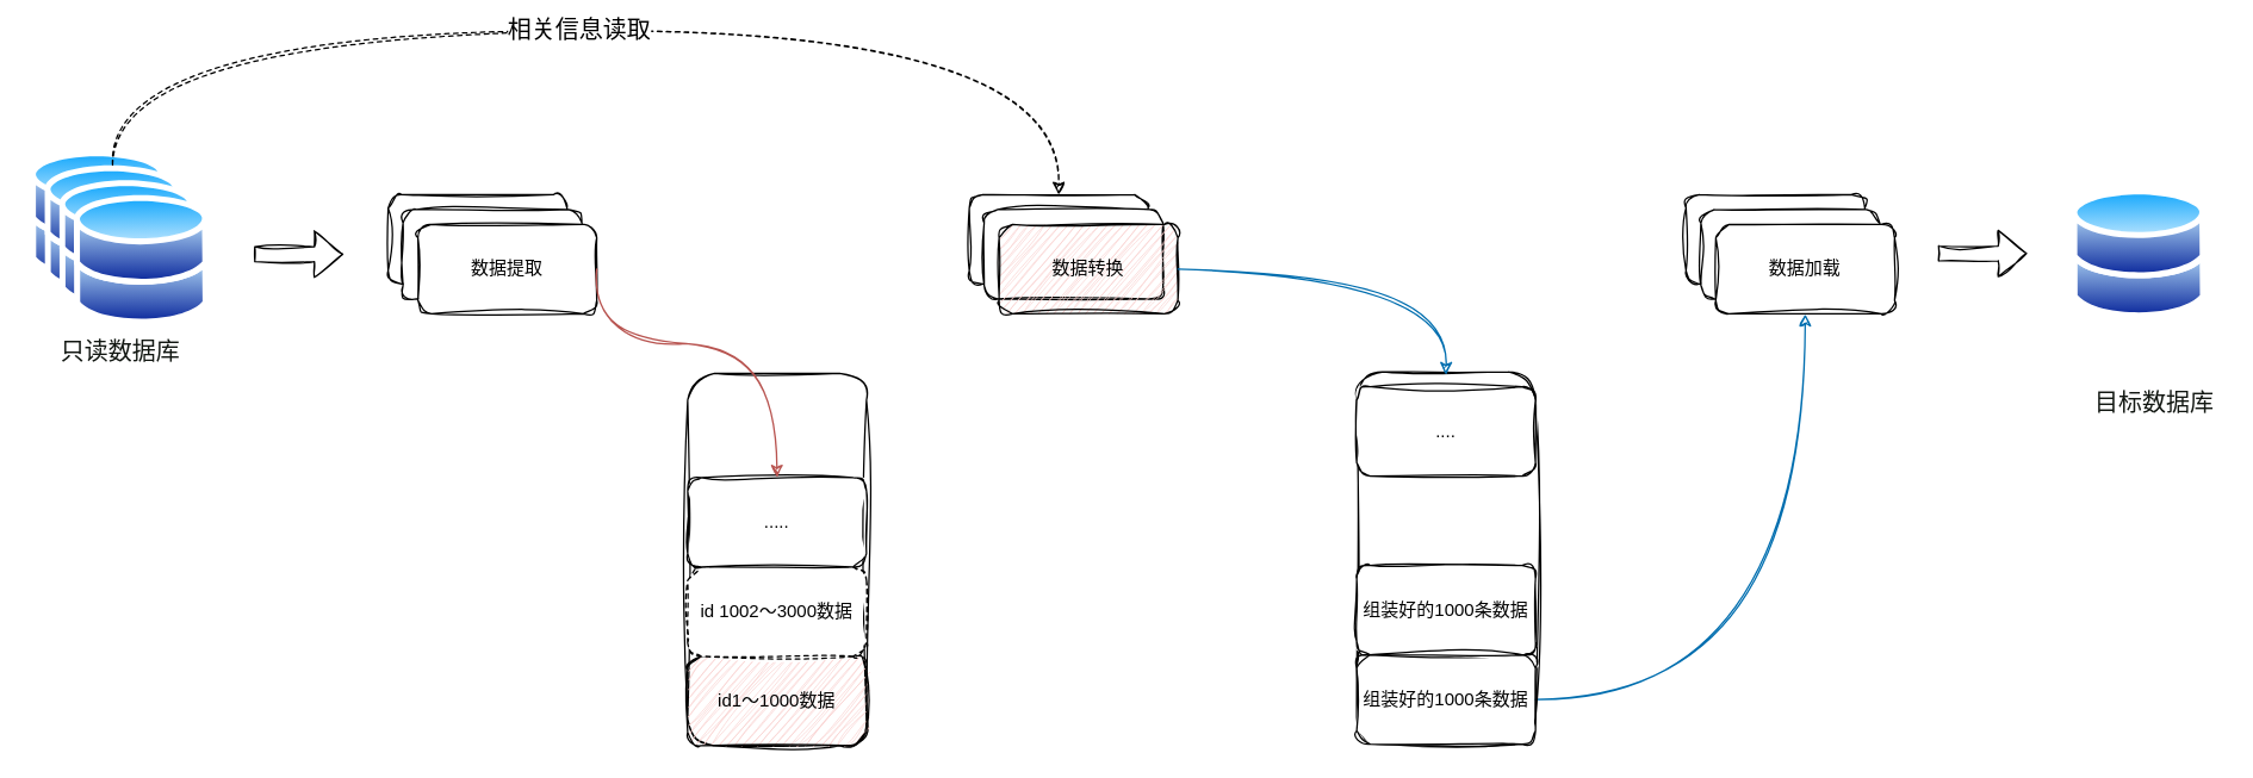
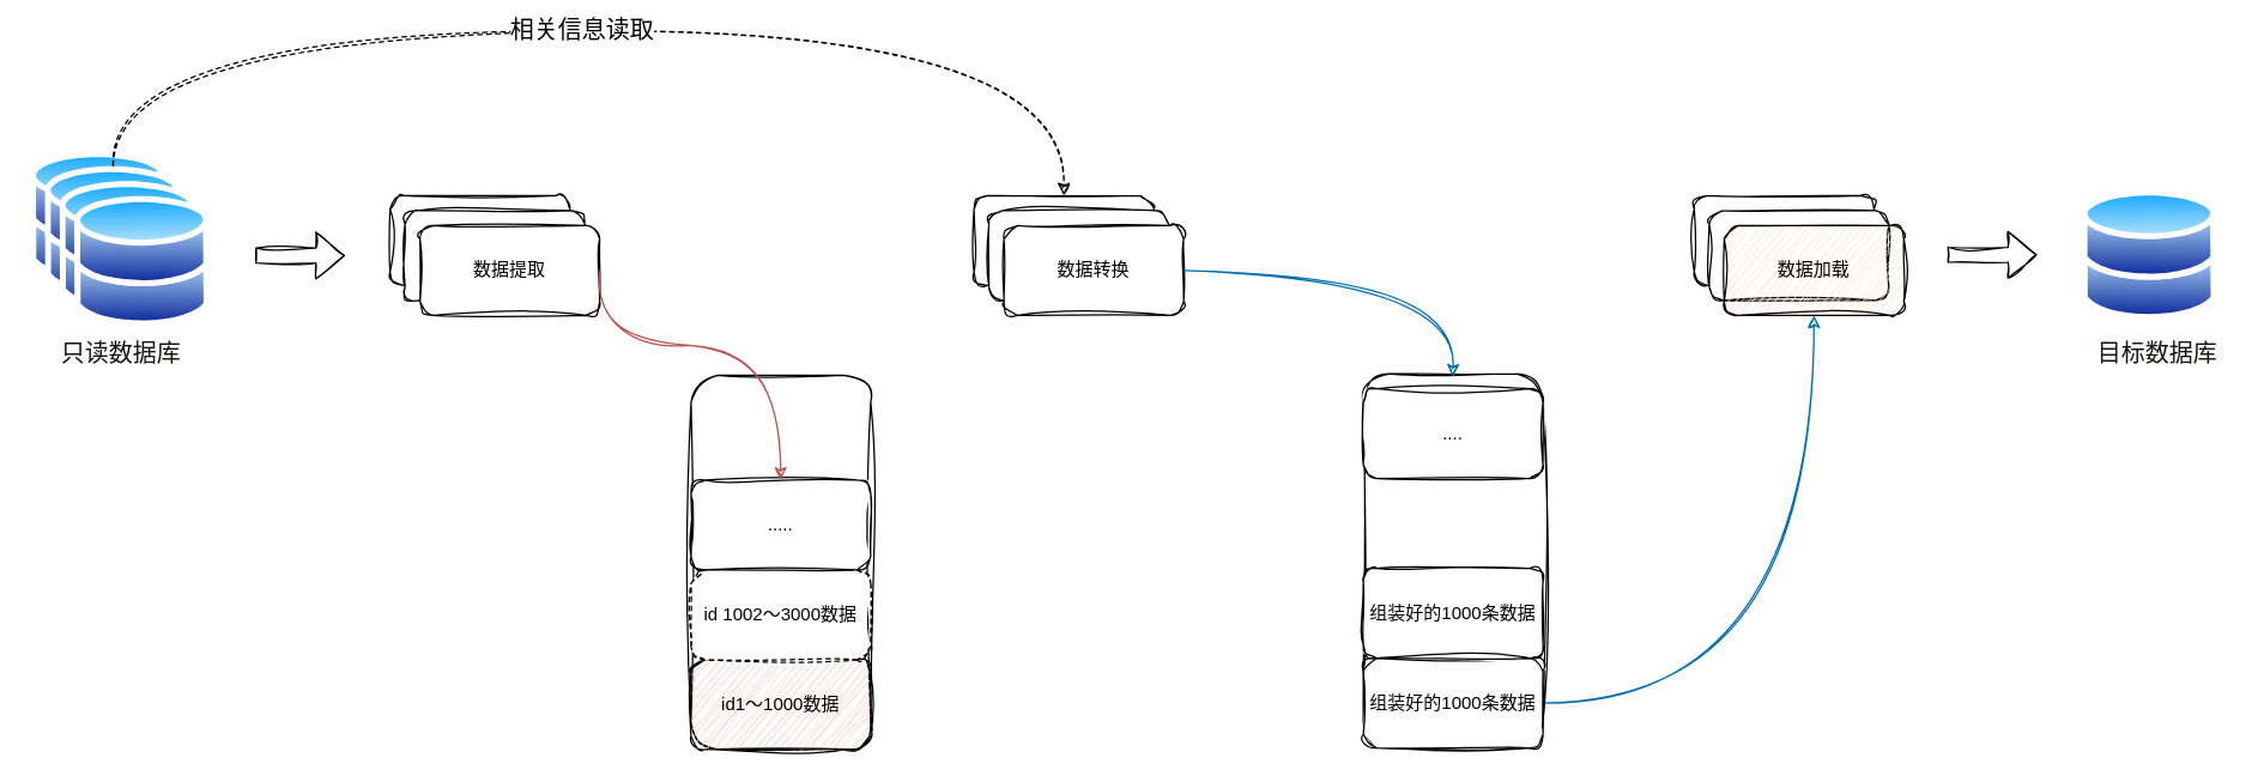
- <mxCell id="19" value="数据转换" style="rounded=1;whiteSpace=wrap;html=1;sketch=1;curveFitting=1;jiggle=2;fillColor=#f8cecc;" parent="16" vertex="1"><mxGeometry x="20" y="20" width="120" height="60" as="geometry" /></mxCell>
+ <mxCell id="19" value="数据转换" style="rounded=1;whiteSpace=wrap;html=1;sketch=1;curveFitting=1;jiggle=2;" parent="16" vertex="1"><mxGeometry x="20" y="20" width="120" height="60" as="geometry" /></mxCell>
- <mxCell id="27" value="数据加载" style="rounded=1;whiteSpace=wrap;html=1;sketch=1;curveFitting=1;jiggle=2;" parent="24" vertex="1"><mxGeometry x="20" y="20" width="120" height="60" as="geometry" /></mxCell>
+ <mxCell id="27" value="数据加载" style="rounded=1;whiteSpace=wrap;html=1;sketch=1;curveFitting=1;jiggle=2;fillColor=#ffe6cc;" parent="24" vertex="1"><mxGeometry x="20" y="20" width="120" height="60" as="geometry" /></mxCell>
- <mxCell id="31" value="目标数据库" style="text;html=1;align=center;verticalAlign=middle;resizable=0;points=[];autosize=1;fontSize=16;labelBackgroundColor=none;labelBorderColor=none;fontColor=#121712;sketch=1;curveFitting=1;jiggle=2;" parent="1" vertex="1"><mxGeometry x="1395" y="255" width="100" height="30" as="geometry" /></mxCell>
+ <mxCell id="31" value="目标数据库" style="text;html=1;align=center;verticalAlign=middle;resizable=0;points=[];autosize=1;fontSize=16;labelBackgroundColor=none;labelBorderColor=none;fontColor=#121712;sketch=1;curveFitting=1;jiggle=2;" parent="1" vertex="1"><mxGeometry x="1390" y="220" width="100" height="30" as="geometry" /></mxCell>
